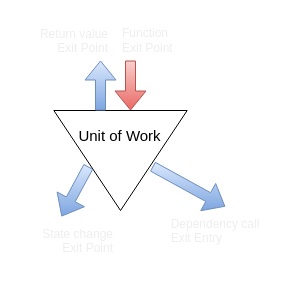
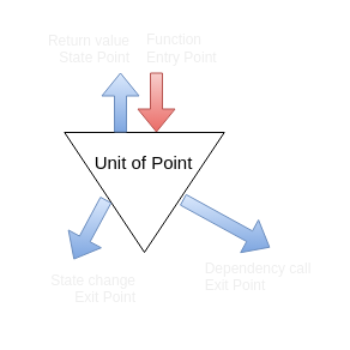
- <mxCell id="7" value="&lt;font style=&quot;font-size: 12px;&quot;&gt;Function&lt;br&gt;Exit Point&lt;br&gt;&lt;/font&gt;" style="text;html=1;align=left;verticalAlign=middle;resizable=0;points=[];autosize=1;strokeColor=none;fillColor=none;fontSize=12;fontFamily=Helvetica;hachureGap=4;fontColor=#EEEEEE;labelBorderColor=none;rounded=0;" parent="1" vertex="1"><mxGeometry x="120" y="20" width="80" height="40" as="geometry" /></mxCell>
+ <mxCell id="7" value="&lt;font style=&quot;font-size: 12px;&quot;&gt;Function&lt;br&gt;Entry Point&lt;br&gt;&lt;/font&gt;" style="text;html=1;align=left;verticalAlign=middle;resizable=0;points=[];autosize=1;strokeColor=none;fillColor=none;fontSize=12;fontFamily=Helvetica;hachureGap=4;fontColor=#EEEEEE;labelBorderColor=none;rounded=0;" parent="1" vertex="1"><mxGeometry x="120" y="20" width="80" height="40" as="geometry" /></mxCell>
- <mxCell id="8" value="&lt;div style=&quot;&quot;&gt;&lt;span style=&quot;background-color: initial;&quot;&gt;Return value&lt;/span&gt;&lt;/div&gt;&lt;div style=&quot;&quot;&gt;&lt;span style=&quot;background-color: initial;&quot;&gt;Exit Point&lt;/span&gt;&lt;/div&gt;" style="text;whiteSpace=wrap;html=1;fontSize=12;fontFamily=Helvetica;align=right;fontColor=#EEEEEE;labelBorderColor=none;rounded=0;" parent="1" vertex="1"><mxGeometry x="20" y="20" width="90" height="50" as="geometry" /></mxCell>
+ <mxCell id="8" value="&lt;div style=&quot;&quot;&gt;&lt;span style=&quot;background-color: initial;&quot;&gt;Return value&lt;/span&gt;&lt;/div&gt;&lt;div style=&quot;&quot;&gt;&lt;span style=&quot;background-color: initial;&quot;&gt;State Point&lt;/span&gt;&lt;/div&gt;" style="text;whiteSpace=wrap;html=1;fontSize=12;fontFamily=Helvetica;align=right;fontColor=#EEEEEE;labelBorderColor=none;rounded=0;" parent="1" vertex="1"><mxGeometry x="20" y="20" width="90" height="50" as="geometry" /></mxCell>
- <mxCell id="2" value="Unit of Work" style="triangle;whiteSpace=wrap;html=1;direction=south;fontSize=15;verticalAlign=top;horizontal=1;spacingTop=10;" parent="1" vertex="1"><mxGeometry x="53.33" y="110" width="133.34" height="100" as="geometry" /></mxCell>
+ <mxCell id="2" value="Unit of Point" style="triangle;whiteSpace=wrap;html=1;direction=south;fontSize=15;verticalAlign=top;horizontal=1;spacingTop=10;" parent="1" vertex="1"><mxGeometry x="53.33" y="110" width="133.34" height="100" as="geometry" /></mxCell>
- <mxCell id="11" value="&lt;div style=&quot;text-align: left;&quot;&gt;Dependency call&lt;br&gt;Exit Entry&lt;/div&gt;" style="text;whiteSpace=wrap;html=1;fontSize=12;fontFamily=Helvetica;align=center;fontColor=#EEEEEE;labelBorderColor=none;rounded=0;" parent="1" vertex="1"><mxGeometry x="160" y="210" width="110" height="50" as="geometry" /></mxCell>
+ <mxCell id="11" value="&lt;div style=&quot;text-align: left;&quot;&gt;Dependency call&lt;br&gt;Exit Point&lt;/div&gt;" style="text;whiteSpace=wrap;html=1;fontSize=12;fontFamily=Helvetica;align=center;fontColor=#EEEEEE;labelBorderColor=none;rounded=0;" parent="1" vertex="1"><mxGeometry x="160" y="210" width="110" height="50" as="geometry" /></mxCell>
